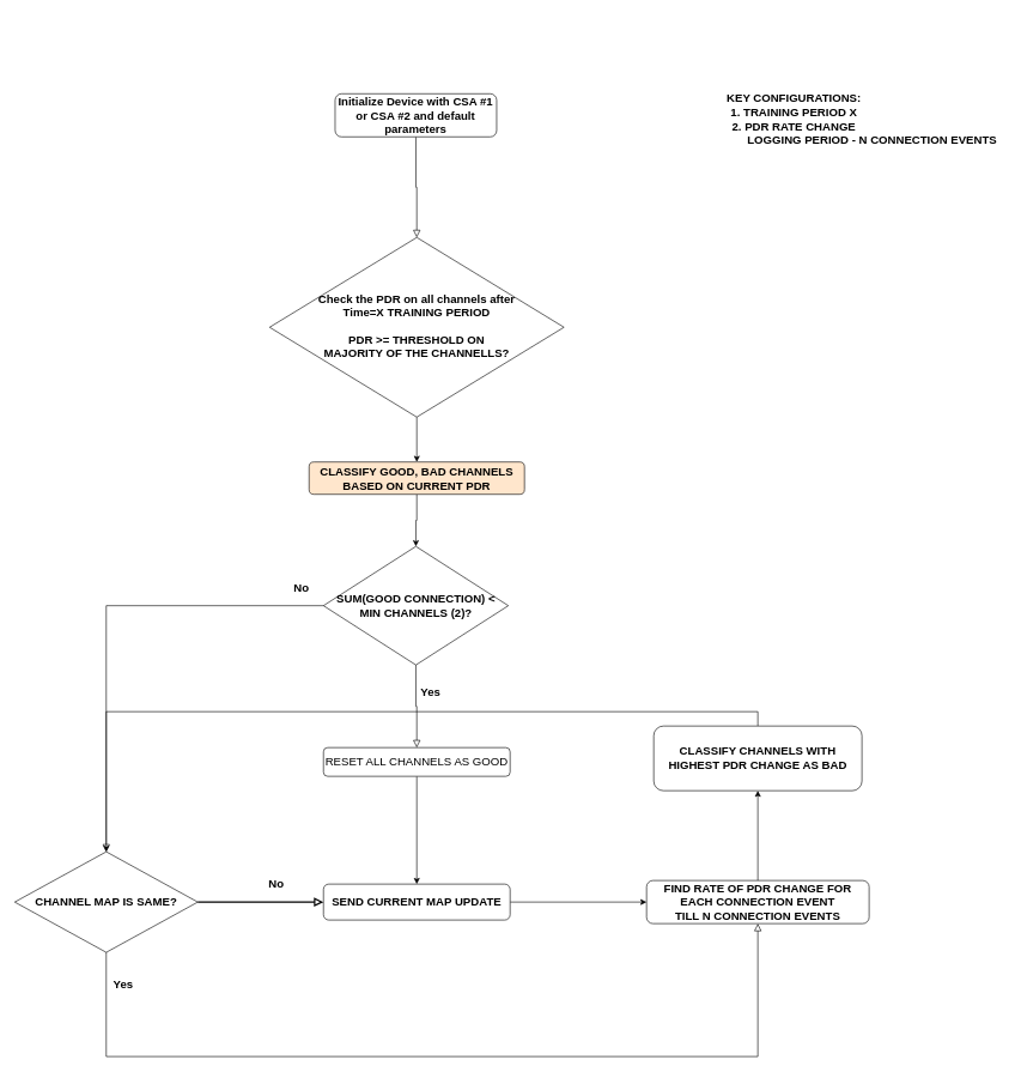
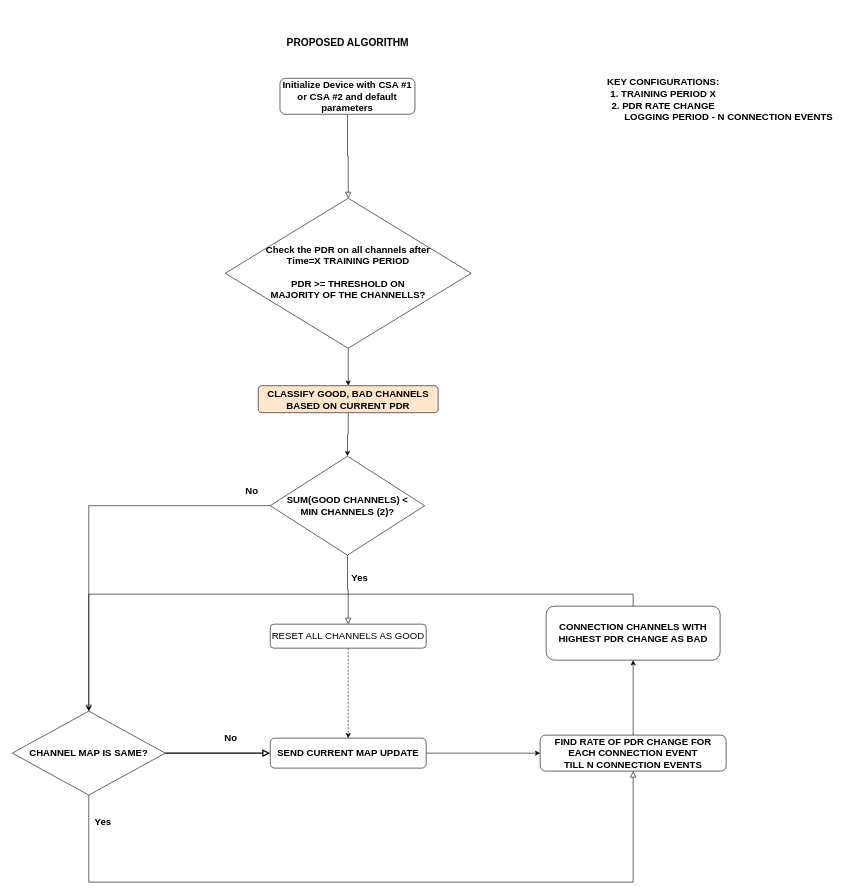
+ <mxCell id="7" value="&lt;h1 style=&quot;&quot;&gt;&lt;b style=&quot;&quot;&gt;&lt;font style=&quot;font-size: 17px;&quot;&gt;PROPOSED ALGORITHM&lt;/font&gt;&lt;/b&gt;&lt;/h1&gt;" style="text;html=1;align=center;verticalAlign=middle;resizable=0;points=[];autosize=1;strokeColor=none;fillColor=none;fontSize=16;" parent="1" vertex="1"><mxGeometry x="463.75" y="20" width="230" height="90" as="geometry" /></mxCell>
- <mxCell id="14" value="&lt;font style=&quot;font-size: 16px;&quot;&gt;SUM(GOOD CONNECTION) &amp;lt; &lt;br style=&quot;font-size: 16px;&quot;&gt;MIN CHANNELS (2)?&lt;/font&gt;" style="rhombus;whiteSpace=wrap;html=1;fontStyle=1;fontSize=16;" parent="1" vertex="1"><mxGeometry x="450" y="760" width="257.5" height="165" as="geometry" /></mxCell>
+ <mxCell id="14" value="&lt;font style=&quot;font-size: 16px;&quot;&gt;SUM(GOOD CHANNELS) &amp;lt; &lt;br style=&quot;font-size: 16px;&quot;&gt;MIN CHANNELS (2)?&lt;/font&gt;" style="rhombus;whiteSpace=wrap;html=1;fontStyle=1;fontSize=16;" parent="1" vertex="1"><mxGeometry x="450" y="760" width="257.5" height="165" as="geometry" /></mxCell>
- <mxCell id="13" value="&lt;b style=&quot;font-size: 16px;&quot;&gt;CLASSIFY CHANNELS WITH HIGHEST PDR CHANGE AS BAD&lt;/b&gt;" style="rounded=1;whiteSpace=wrap;html=1;fontSize=16;glass=0;strokeWidth=1;shadow=0;" parent="1" vertex="1"><mxGeometry x="910" y="1010" width="290" height="90" as="geometry" /></mxCell>
+ <mxCell id="13" value="&lt;b style=&quot;font-size: 16px;&quot;&gt;CONNECTION CHANNELS WITH HIGHEST PDR CHANGE AS BAD&lt;/b&gt;" style="rounded=1;whiteSpace=wrap;html=1;fontSize=16;glass=0;strokeWidth=1;shadow=0;" parent="1" vertex="1"><mxGeometry x="910" y="1010" width="290" height="90" as="geometry" /></mxCell>
- <mxCell id="15" style="edgeStyle=orthogonalEdgeStyle;rounded=0;orthogonalLoop=1;jettySize=auto;html=1;fontSize=16;" parent="1" source="16" target="20" edge="1"><mxGeometry relative="1" as="geometry"><mxPoint x="570" y="1155" as="targetPoint" /></mxGeometry></mxCell>
+ <mxCell id="15" style="edgeStyle=orthogonalEdgeStyle;rounded=0;orthogonalLoop=1;jettySize=auto;html=1;fontSize=16;dashed=1;" parent="1" source="16" target="20" edge="1"><mxGeometry relative="1" as="geometry"><mxPoint x="570" y="1155" as="targetPoint" /></mxGeometry></mxCell>
